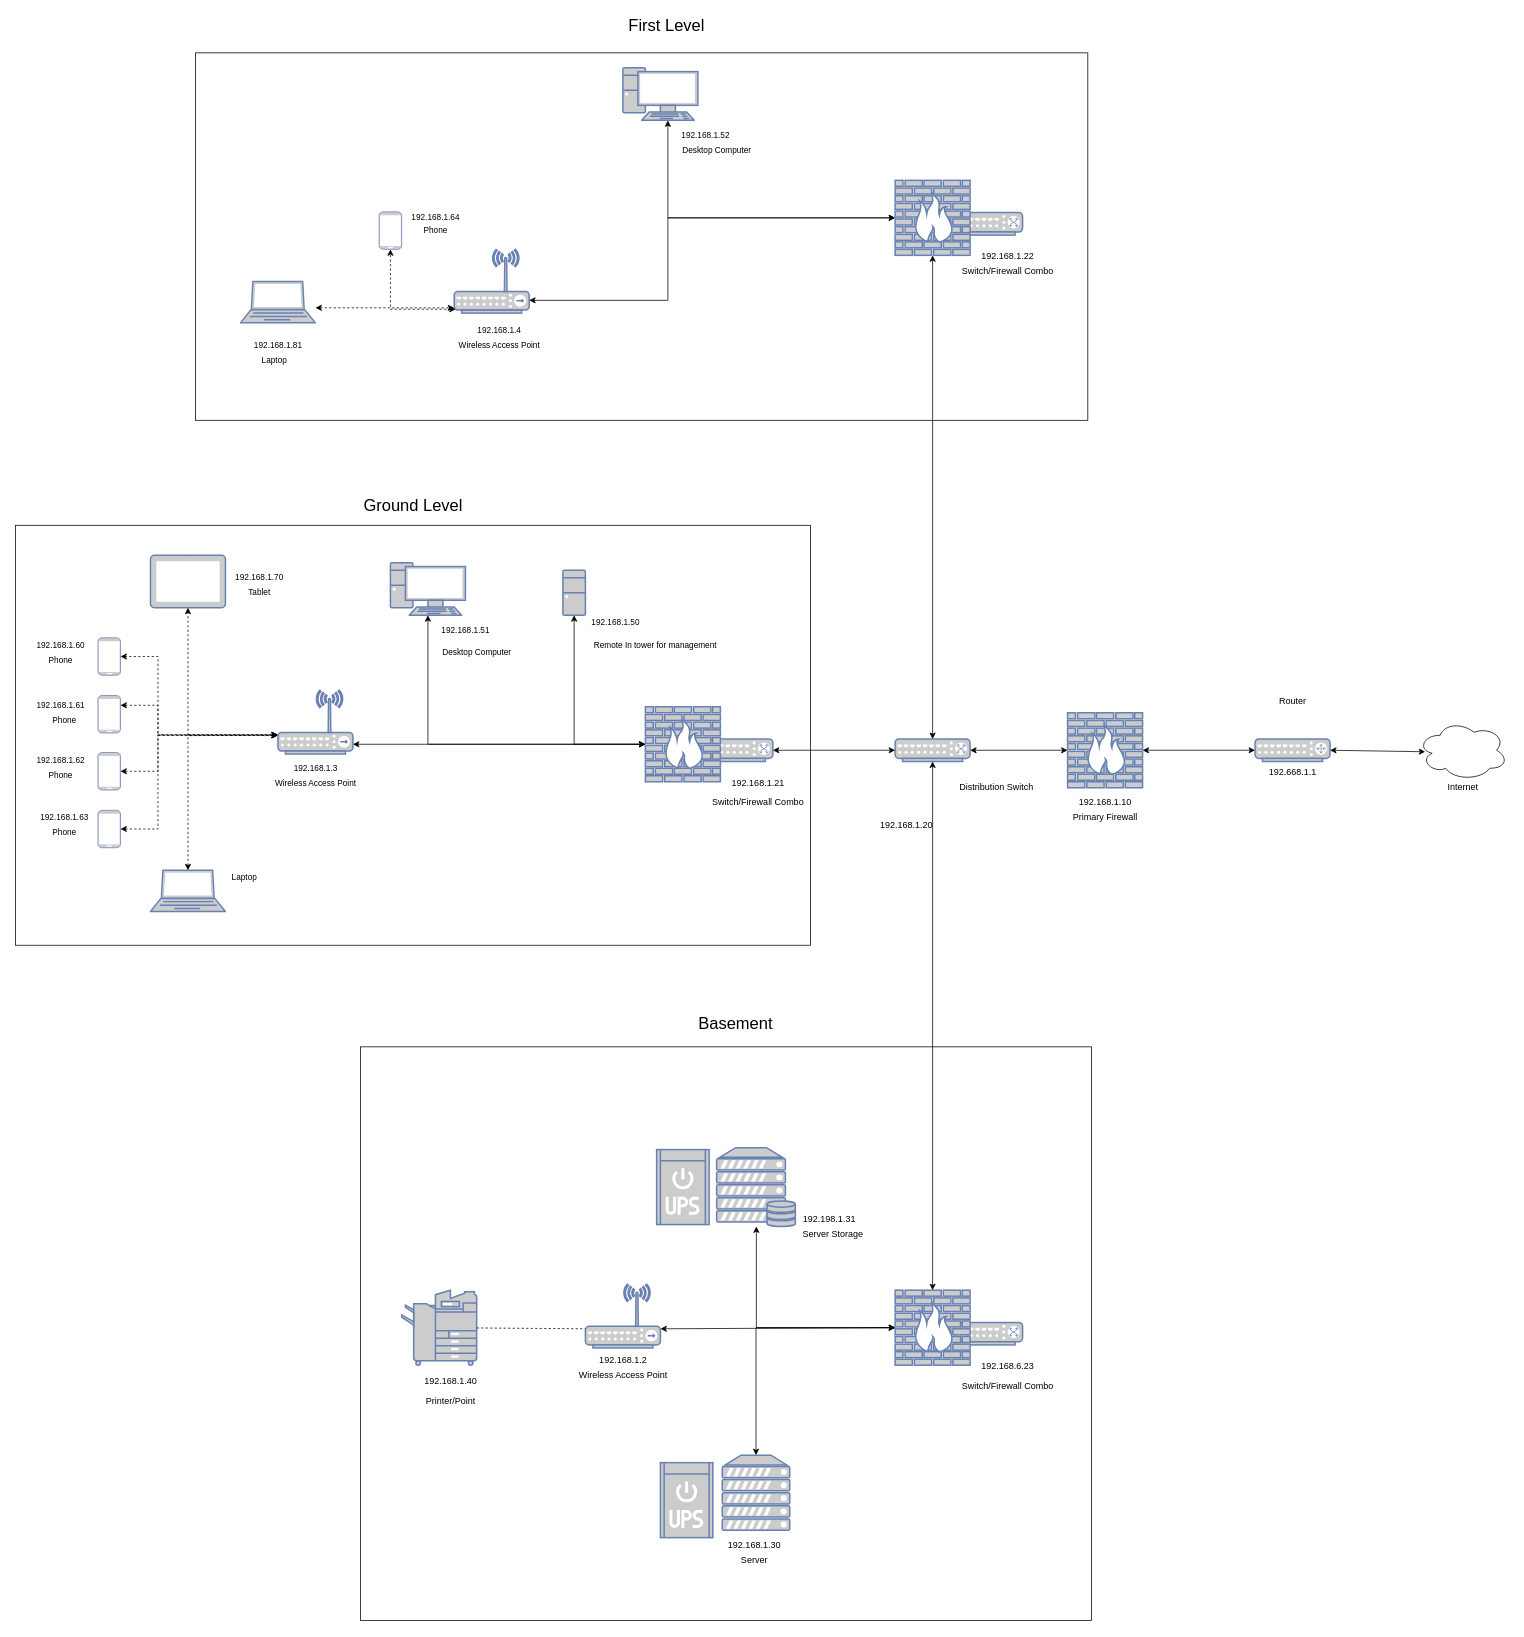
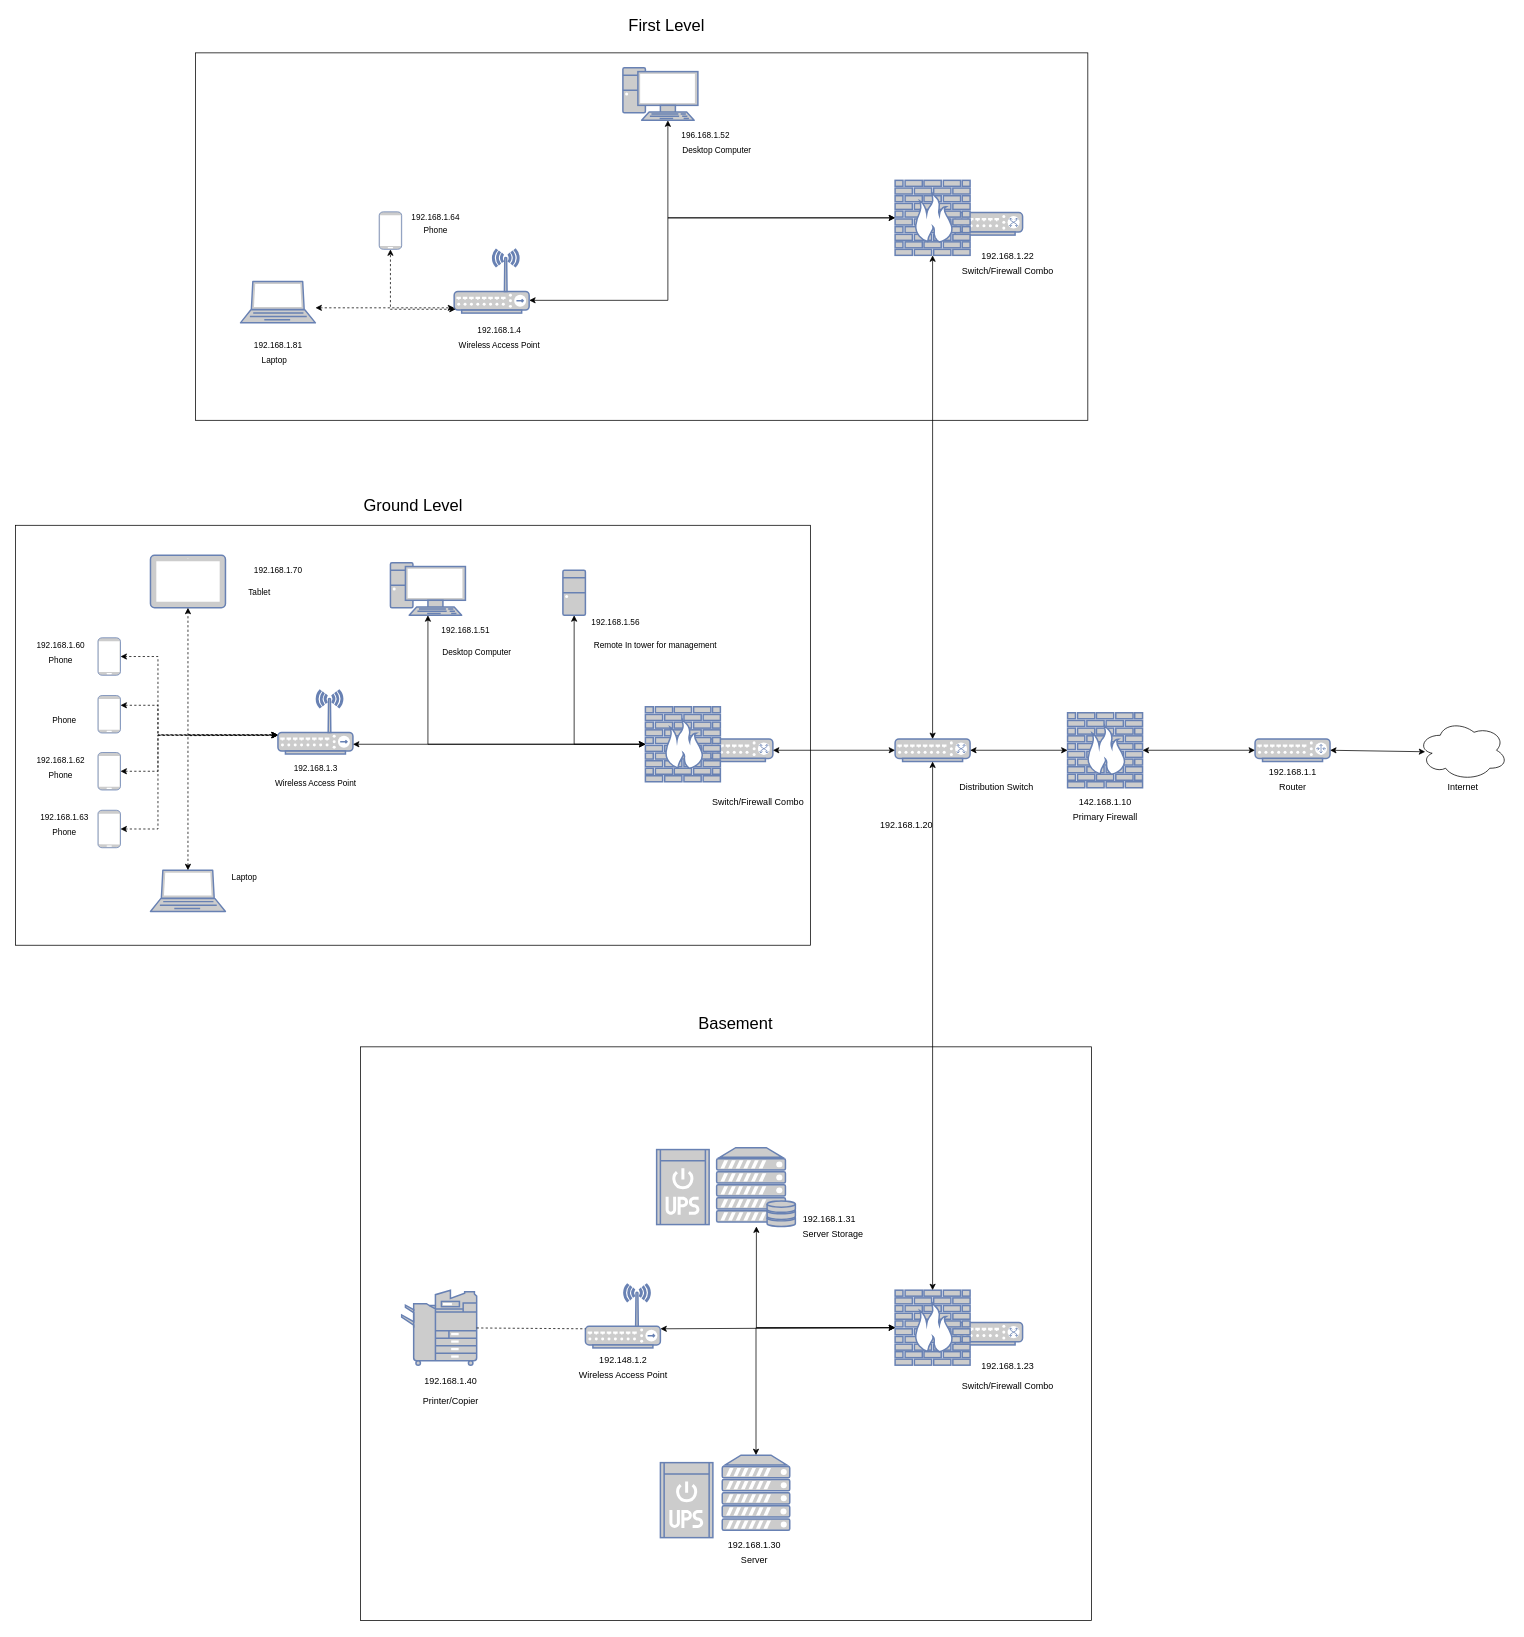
- <mxCell id="94" value="192.168.1.52" style="text;html=1;align=center;verticalAlign=middle;resizable=0;points=[];autosize=1;strokeColor=none;fillColor=none;fontSize=11;" vertex="1" parent="1"><mxGeometry x="900" y="170" width="80" height="20" as="geometry" /></mxCell>
+ <mxCell id="94" value="196.168.1.52" style="text;html=1;align=center;verticalAlign=middle;resizable=0;points=[];autosize=1;strokeColor=none;fillColor=none;fontSize=11;" vertex="1" parent="1"><mxGeometry x="900" y="170" width="80" height="20" as="geometry" /></mxCell>
- <mxCell id="83" value="192.168.1.70" style="text;html=1;align=center;verticalAlign=middle;resizable=0;points=[];autosize=1;strokeColor=none;fillColor=none;fontSize=11;" vertex="1" parent="1"><mxGeometry x="305" y="760" width="80" height="20" as="geometry" /></mxCell>
+ <mxCell id="83" value="192.168.1.70" style="text;html=1;align=center;verticalAlign=middle;resizable=0;points=[];autosize=1;strokeColor=none;fillColor=none;fontSize=11;" vertex="1" parent="1"><mxGeometry x="330" y="750" width="80" height="20" as="geometry" /></mxCell>
- <mxCell id="53" value="192.168.1.50" style="text;html=1;align=center;verticalAlign=middle;resizable=0;points=[];autosize=1;strokeColor=none;fillColor=none;fontSize=11;" vertex="1" parent="1"><mxGeometry x="780" y="820" width="80" height="20" as="geometry" /></mxCell>
+ <mxCell id="53" value="192.168.1.56" style="text;html=1;align=center;verticalAlign=middle;resizable=0;points=[];autosize=1;strokeColor=none;fillColor=none;fontSize=11;" vertex="1" parent="1"><mxGeometry x="780" y="820" width="80" height="20" as="geometry" /></mxCell>
- <mxCell id="25" value="Router" style="text;html=1;align=center;verticalAlign=middle;resizable=0;points=[];autosize=1;strokeColor=none;fillColor=none;" vertex="1" parent="1"><mxGeometry x="1698" y="925" width="50" height="20" as="geometry" /></mxCell>
+ <mxCell id="25" value="Router" style="text;html=1;align=center;verticalAlign=middle;resizable=0;points=[];autosize=1;strokeColor=none;fillColor=none;" vertex="1" parent="1"><mxGeometry x="1698" y="1040" width="50" height="20" as="geometry" /></mxCell>
- <mxCell id="80" value="192.168.1.61" style="text;html=1;align=center;verticalAlign=middle;resizable=0;points=[];autosize=1;strokeColor=none;fillColor=none;fontSize=11;" vertex="1" parent="1"><mxGeometry x="40" y="930" width="80" height="20" as="geometry" /></mxCell>
- <mxCell id="8" value="192.668.1.1" style="text;html=1;align=center;verticalAlign=middle;resizable=0;points=[];autosize=1;strokeColor=none;fillColor=none;" vertex="1" parent="1"><mxGeometry x="1683" y="1020" width="80" height="20" as="geometry" /></mxCell>
+ <mxCell id="8" value="192.168.1.1" style="text;html=1;align=center;verticalAlign=middle;resizable=0;points=[];autosize=1;strokeColor=none;fillColor=none;" vertex="1" parent="1"><mxGeometry x="1683" y="1020" width="80" height="20" as="geometry" /></mxCell>
- <mxCell id="15" value="192.168.1.21" style="text;html=1;align=center;verticalAlign=middle;resizable=0;points=[];autosize=1;strokeColor=none;fillColor=none;" vertex="1" parent="1"><mxGeometry x="965" y="1034" width="90" height="20" as="geometry" /></mxCell>
- <mxCell id="9" value="192.168.1.10" style="text;html=1;align=center;verticalAlign=middle;resizable=0;points=[];autosize=1;strokeColor=none;fillColor=none;" vertex="1" parent="1"><mxGeometry x="1428" y="1060" width="90" height="20" as="geometry" /></mxCell>
+ <mxCell id="9" value="142.168.1.10" style="text;html=1;align=center;verticalAlign=middle;resizable=0;points=[];autosize=1;strokeColor=none;fillColor=none;" vertex="1" parent="1"><mxGeometry x="1428" y="1060" width="90" height="20" as="geometry" /></mxCell>
- <mxCell id="40" value="192.198.1.31" style="text;html=1;align=center;verticalAlign=middle;resizable=0;points=[];autosize=1;strokeColor=none;fillColor=none;" vertex="1" parent="1"><mxGeometry x="1060" y="1615" width="90" height="20" as="geometry" /></mxCell>
+ <mxCell id="40" value="192.168.1.31" style="text;html=1;align=center;verticalAlign=middle;resizable=0;points=[];autosize=1;strokeColor=none;fillColor=none;" vertex="1" parent="1"><mxGeometry x="1060" y="1615" width="90" height="20" as="geometry" /></mxCell>
- <mxCell id="37" value="192.168.1.2" style="text;html=1;align=center;verticalAlign=middle;resizable=0;points=[];autosize=1;strokeColor=none;fillColor=none;" vertex="1" parent="1"><mxGeometry x="790" y="1804" width="80" height="20" as="geometry" /></mxCell>
+ <mxCell id="37" value="192.148.1.2" style="text;html=1;align=center;verticalAlign=middle;resizable=0;points=[];autosize=1;strokeColor=none;fillColor=none;" vertex="1" parent="1"><mxGeometry x="790" y="1804" width="80" height="20" as="geometry" /></mxCell>
- <mxCell id="22" value="192.168.6.23" style="text;html=1;align=center;verticalAlign=middle;resizable=0;points=[];autosize=1;strokeColor=none;fillColor=none;" vertex="1" parent="1"><mxGeometry x="1298" y="1812" width="90" height="20" as="geometry" /></mxCell>
+ <mxCell id="22" value="192.168.1.23" style="text;html=1;align=center;verticalAlign=middle;resizable=0;points=[];autosize=1;strokeColor=none;fillColor=none;" vertex="1" parent="1"><mxGeometry x="1298" y="1812" width="90" height="20" as="geometry" /></mxCell>
- <mxCell id="45" value="Printer/Point" style="text;html=1;align=center;verticalAlign=middle;resizable=0;points=[];autosize=1;strokeColor=none;fillColor=none;" vertex="1" parent="1"><mxGeometry x="555" y="1858" width="90" height="20" as="geometry" /></mxCell>
+ <mxCell id="45" value="Printer/Copier" style="text;html=1;align=center;verticalAlign=middle;resizable=0;points=[];autosize=1;strokeColor=none;fillColor=none;" vertex="1" parent="1"><mxGeometry x="555" y="1858" width="90" height="20" as="geometry" /></mxCell>
